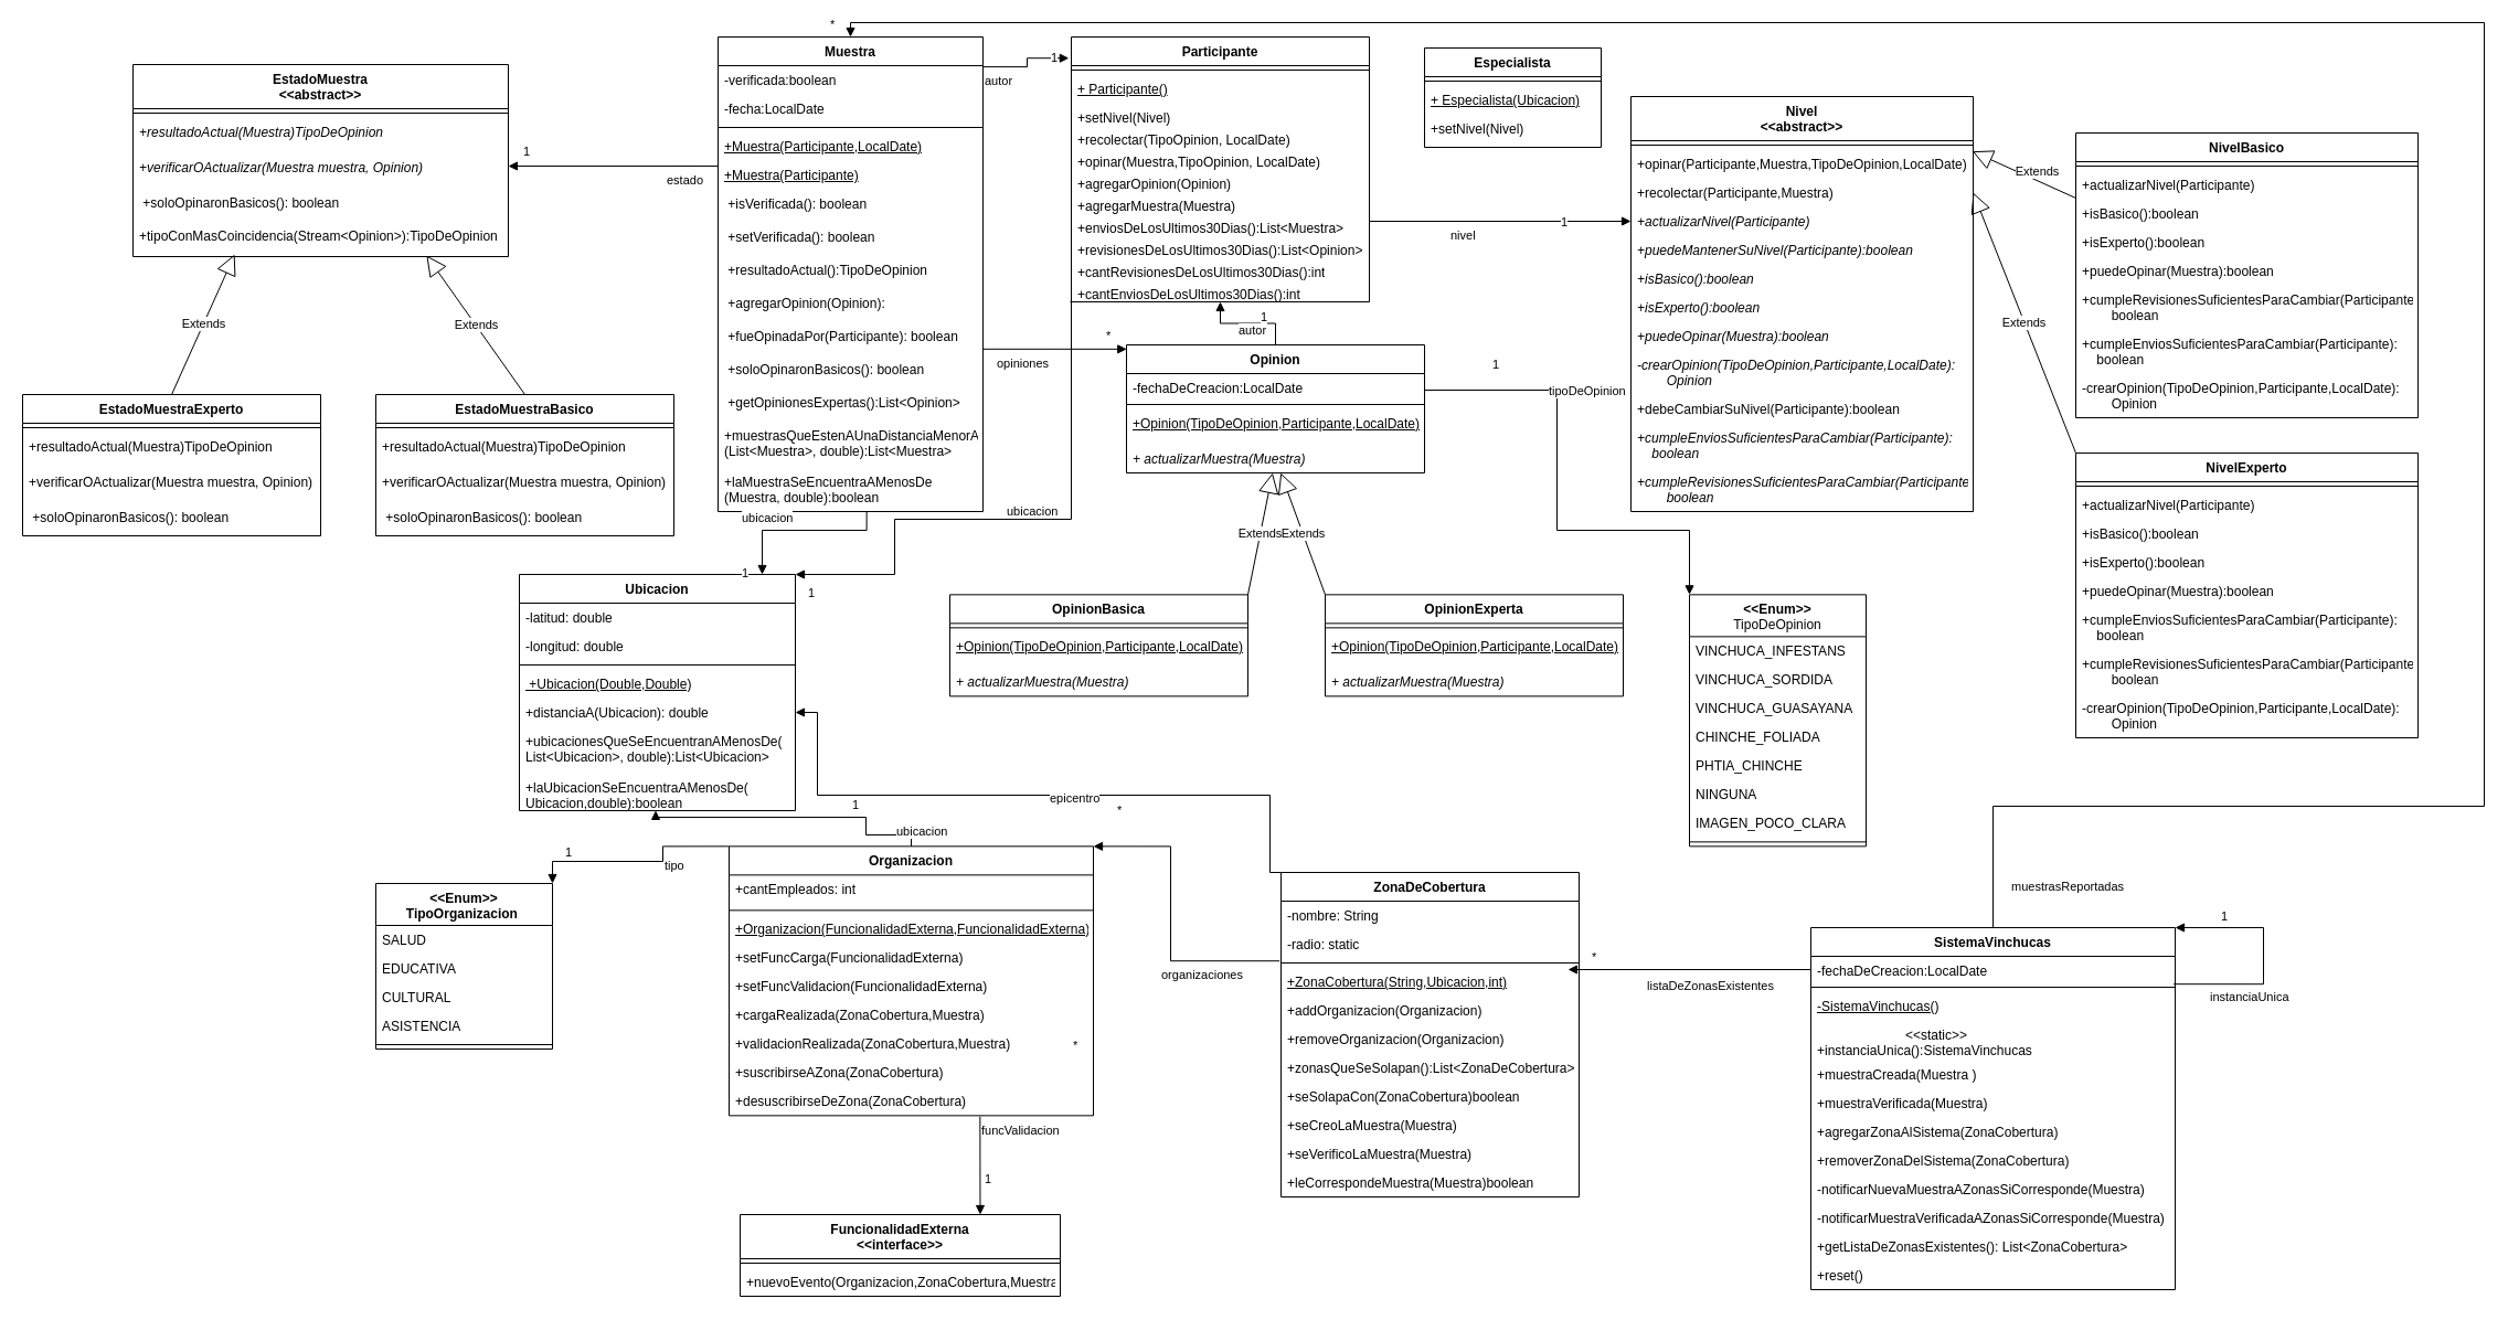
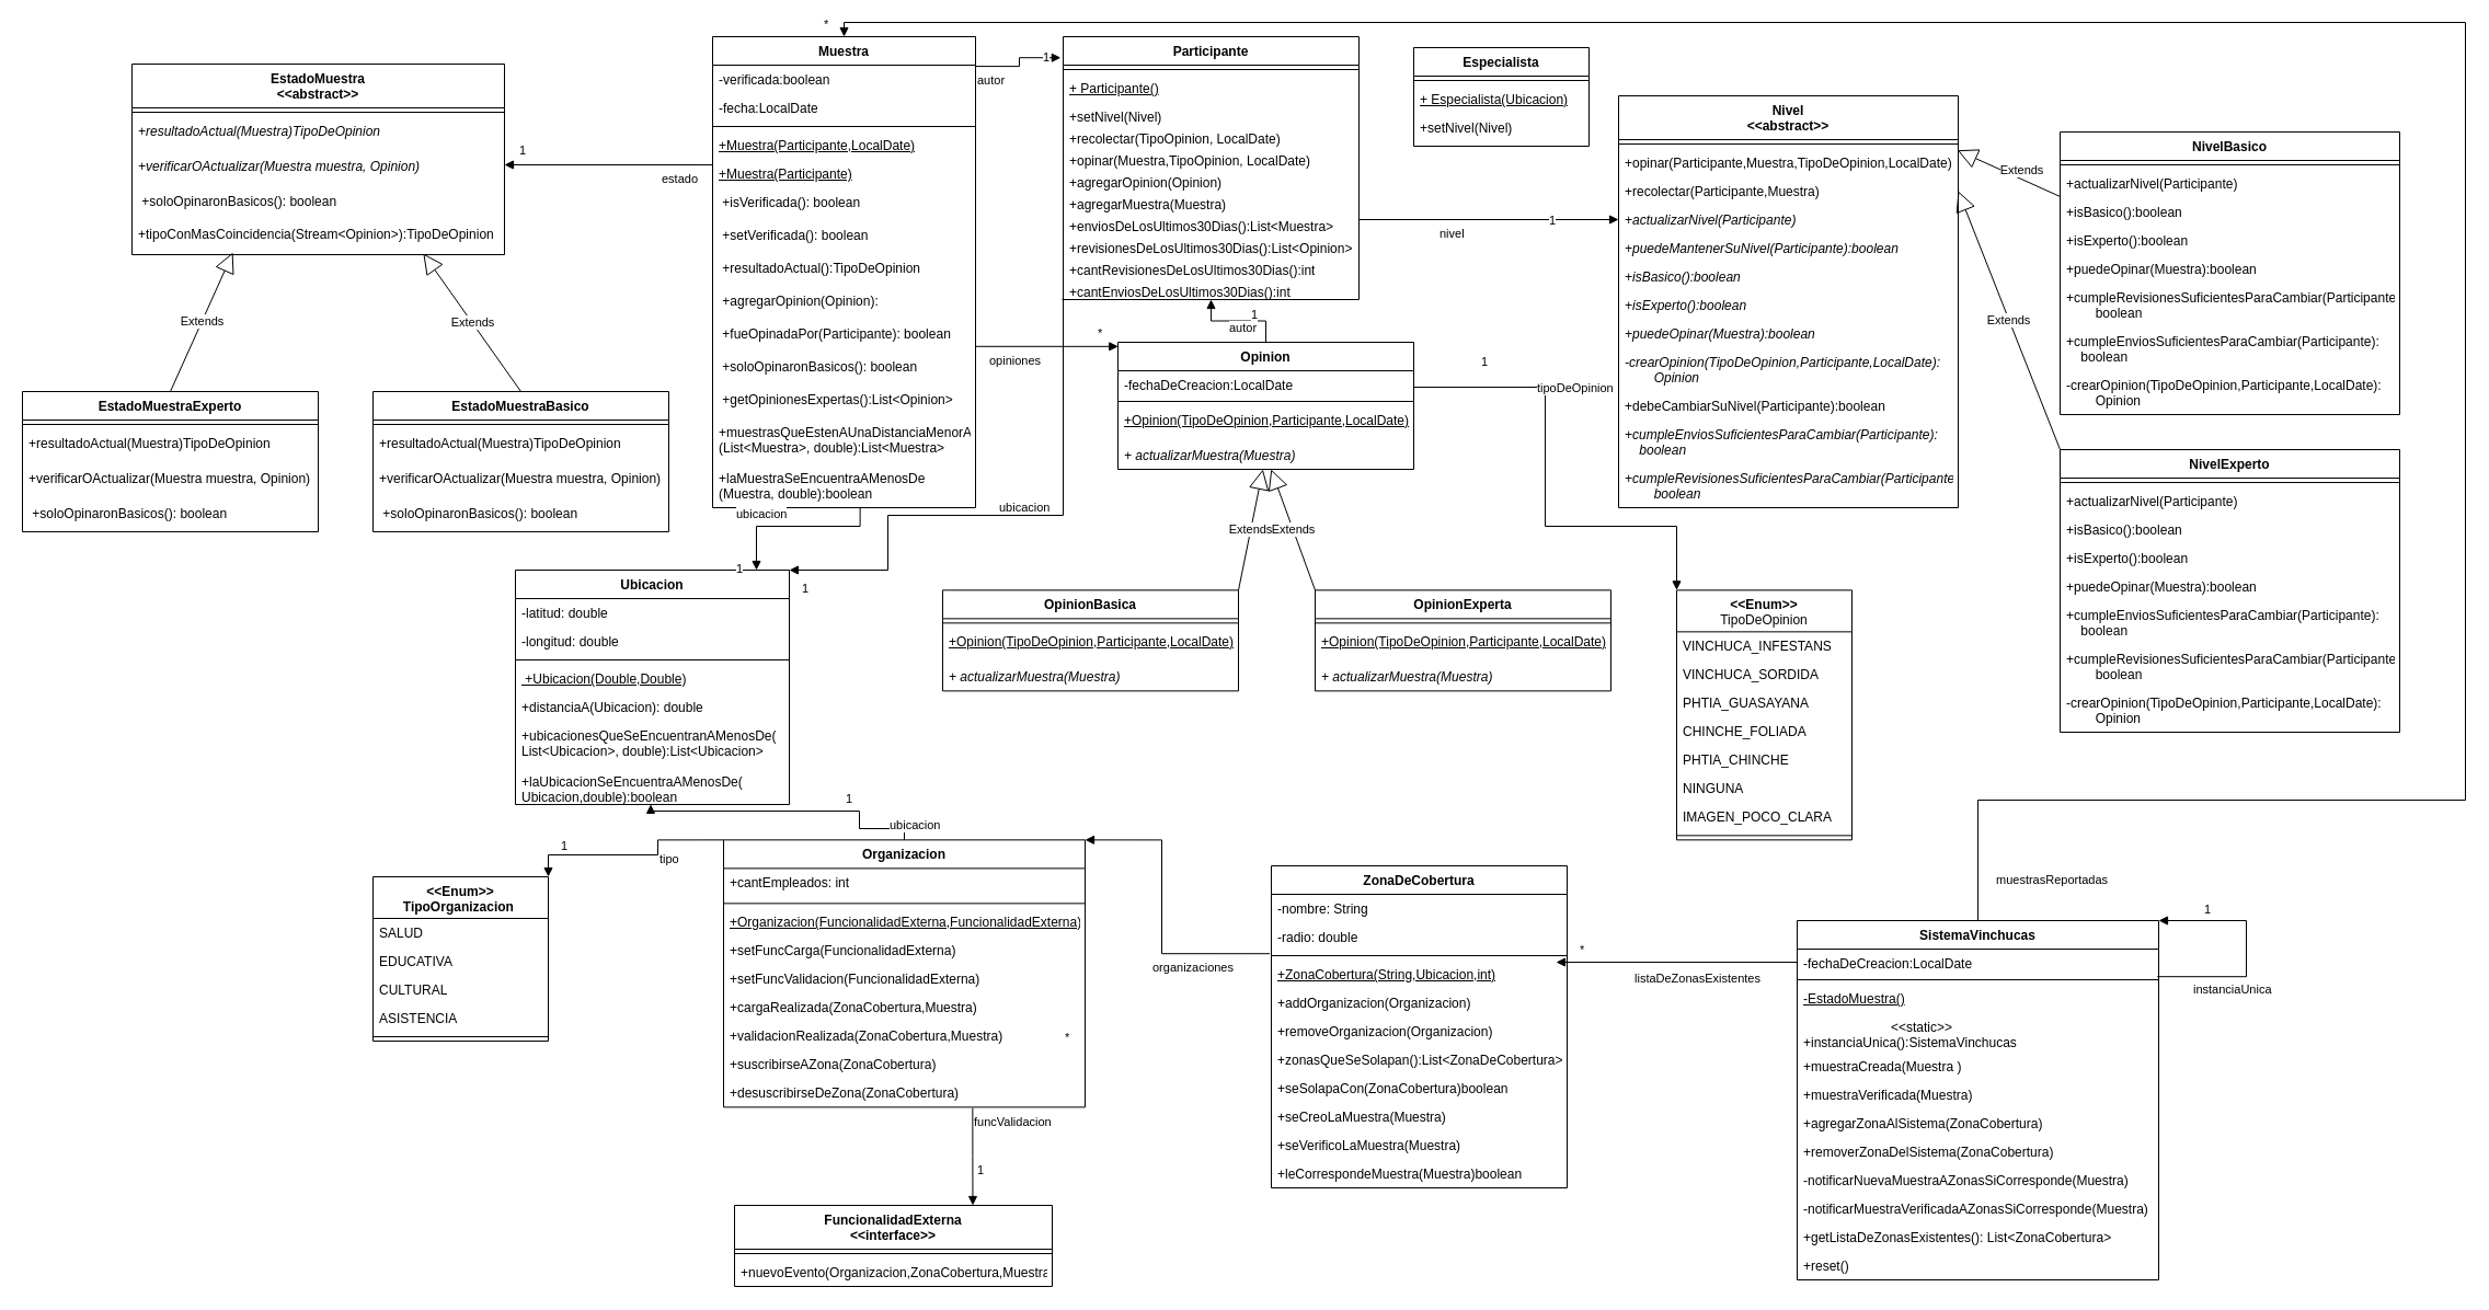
- <mxCell id="152" value="VINCHUCA_GUASAYANA" style="text;strokeColor=none;fillColor=none;align=left;verticalAlign=top;spacingLeft=4;spacingRight=4;overflow=hidden;rotatable=0;points=[[0,0.5],[1,0.5]];portConstraint=eastwest;whiteSpace=wrap;html=1;" parent="149" vertex="1"><mxGeometry y="90" width="160" height="26" as="geometry" /></mxCell>
+ <mxCell id="152" value="PHTIA_GUASAYANA" style="text;strokeColor=none;fillColor=none;align=left;verticalAlign=top;spacingLeft=4;spacingRight=4;overflow=hidden;rotatable=0;points=[[0,0.5],[1,0.5]];portConstraint=eastwest;whiteSpace=wrap;html=1;" parent="149" vertex="1"><mxGeometry y="90" width="160" height="26" as="geometry" /></mxCell>
- <mxCell id="178" value="epicentro" style="endArrow=block;endFill=1;html=1;edgeStyle=orthogonalEdgeStyle;align=left;verticalAlign=top;rounded=0;exitX=0;exitY=0;exitDx=0;exitDy=0;entryX=1;entryY=0.5;entryDx=0;entryDy=0;" parent="1" source="69" target="66" edge="1"><mxGeometry x="-0.04" y="-10" relative="1" as="geometry"><mxPoint x="1160" y="560" as="sourcePoint" /><mxPoint x="1000" y="560" as="targetPoint" /><mxPoint as="offset" /><Array as="points"><mxPoint x="1150" y="720" /><mxPoint x="740" y="720" /><mxPoint x="740" y="645" /></Array></mxGeometry></mxCell>
- <mxCell id="179" value="*" style="edgeLabel;resizable=0;html=1;align=left;verticalAlign=bottom;" parent="178" connectable="0" vertex="1"><mxGeometry x="-1" relative="1" as="geometry"><mxPoint x="-150" y="-48" as="offset" /></mxGeometry></mxCell>
- <mxCell id="71" value="-radio: static" style="text;strokeColor=none;fillColor=none;align=left;verticalAlign=top;spacingLeft=4;spacingRight=4;overflow=hidden;rotatable=0;points=[[0,0.5],[1,0.5]];portConstraint=eastwest;whiteSpace=wrap;html=1;" parent="69" vertex="1"><mxGeometry y="52" width="270" height="26" as="geometry" /></mxCell>
+ <mxCell id="71" value="-radio: double" style="text;strokeColor=none;fillColor=none;align=left;verticalAlign=top;spacingLeft=4;spacingRight=4;overflow=hidden;rotatable=0;points=[[0,0.5],[1,0.5]];portConstraint=eastwest;whiteSpace=wrap;html=1;" parent="69" vertex="1"><mxGeometry y="52" width="270" height="26" as="geometry" /></mxCell>
- <mxCell id="133" value="-SistemaVinchucas()" style="text;strokeColor=none;fillColor=none;align=left;verticalAlign=top;spacingLeft=4;spacingRight=4;overflow=hidden;rotatable=0;points=[[0,0.5],[1,0.5]];portConstraint=eastwest;whiteSpace=wrap;html=1;fontStyle=4" parent="130" vertex="1"><mxGeometry y="58" width="330" height="26" as="geometry" /></mxCell>
+ <mxCell id="133" value="-EstadoMuestra()" style="text;strokeColor=none;fillColor=none;align=left;verticalAlign=top;spacingLeft=4;spacingRight=4;overflow=hidden;rotatable=0;points=[[0,0.5],[1,0.5]];portConstraint=eastwest;whiteSpace=wrap;html=1;fontStyle=4" parent="130" vertex="1"><mxGeometry y="58" width="330" height="26" as="geometry" /></mxCell>
